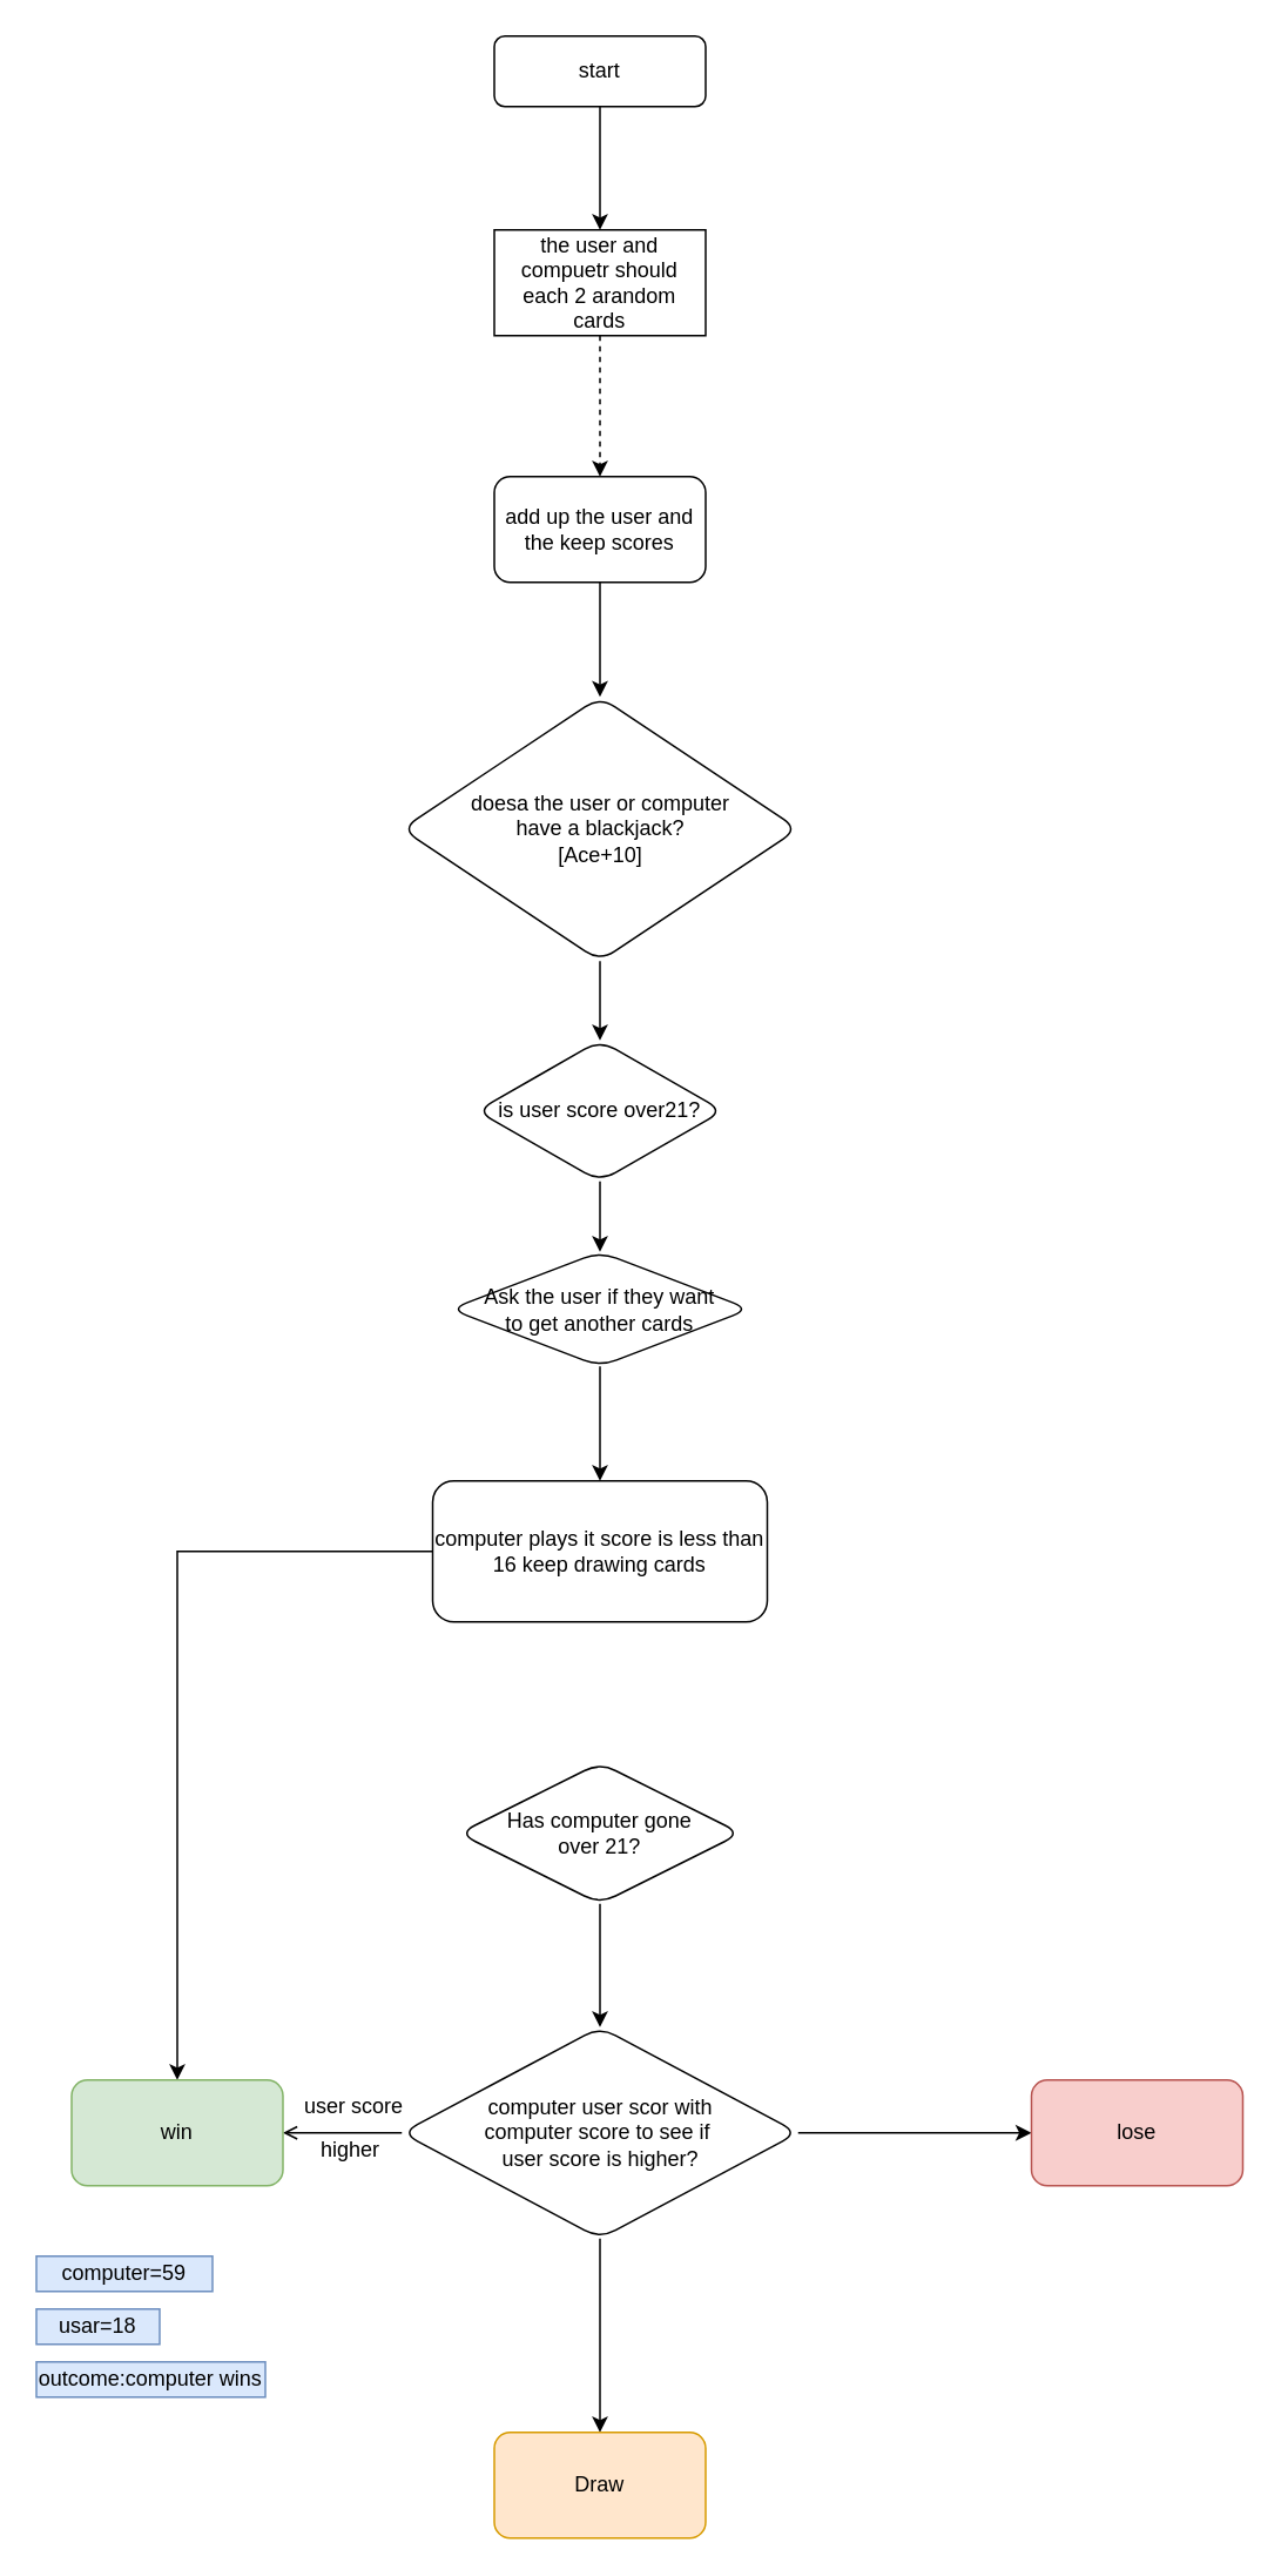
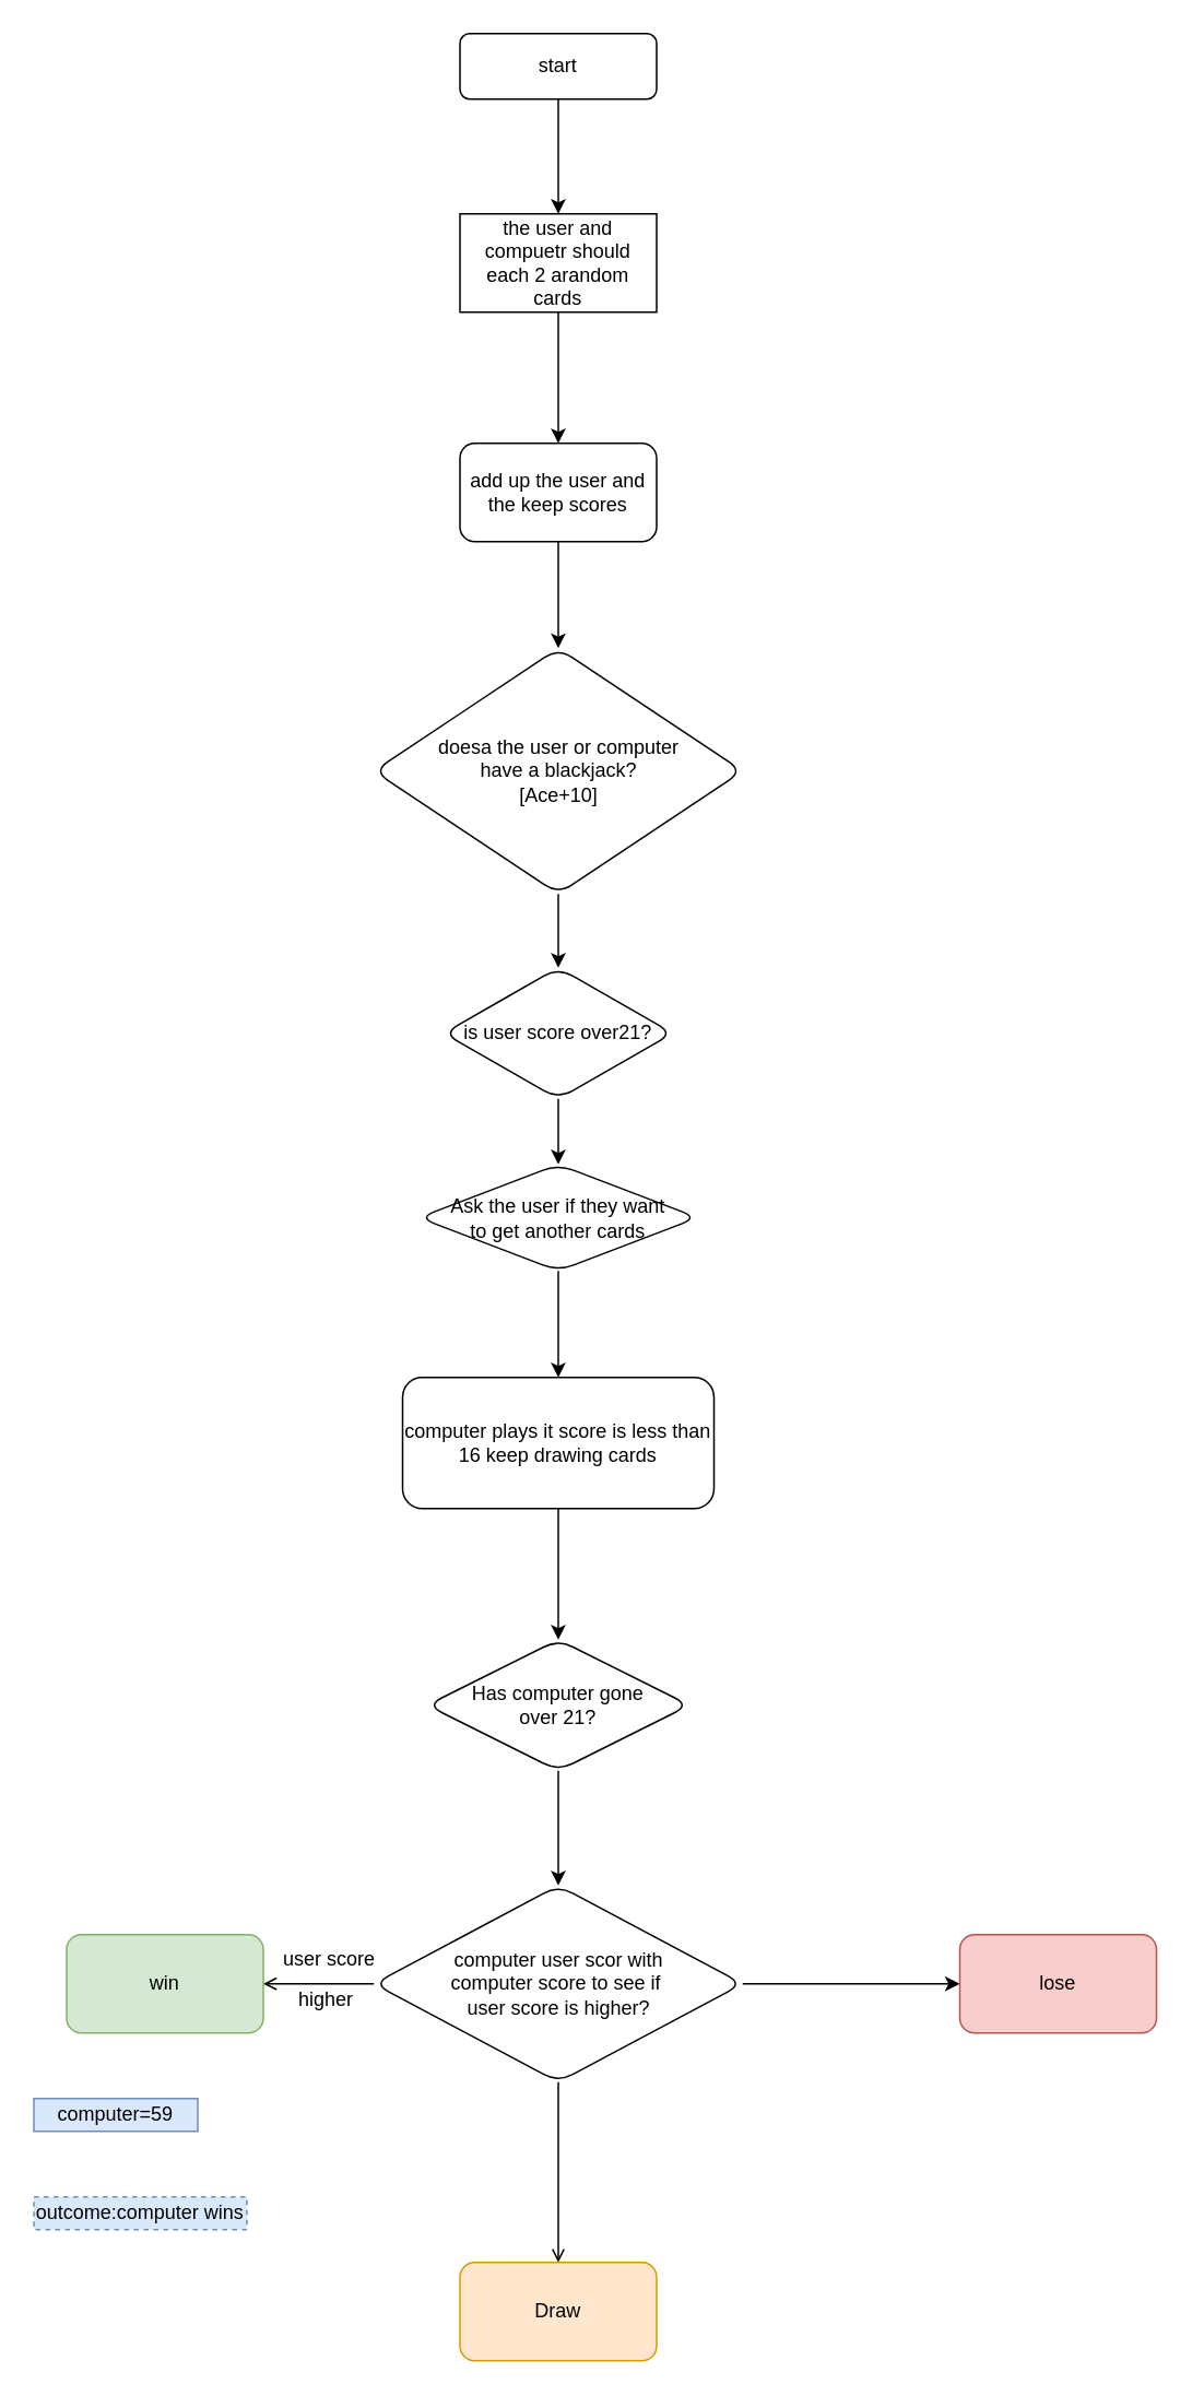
- <mxCell id="4" value="" style="edgeStyle=orthogonalEdgeStyle;rounded=0;orthogonalLoop=1;jettySize=auto;html=1;dashed=1;" edge="1" parent="1" source="5" target="7"><mxGeometry relative="1" as="geometry" /></mxCell>
+ <mxCell id="4" value="" style="edgeStyle=orthogonalEdgeStyle;rounded=0;orthogonalLoop=1;jettySize=auto;html=1;" edge="1" parent="1" source="5" target="7"><mxGeometry relative="1" as="geometry" /></mxCell>
- <mxCell id="14" value="" style="edgeStyle=orthogonalEdgeStyle;rounded=0;orthogonalLoop=1;jettySize=auto;html=1;" edge="1" parent="1" source="15" target="24"><mxGeometry relative="1" as="geometry" /></mxCell>
+ <mxCell id="14" value="" style="edgeStyle=orthogonalEdgeStyle;rounded=0;orthogonalLoop=1;jettySize=auto;html=1;" edge="1" parent="1" source="15" target="17"><mxGeometry relative="1" as="geometry" /></mxCell>
- <mxCell id="26" value="usar=18" style="rounded=0;whiteSpace=wrap;html=1;fillColor=#dae8fc;strokeColor=#6c8ebf;" vertex="1" parent="1"><mxGeometry x="20" y="1310" width="70" height="20" as="geometry" /></mxCell>
- <mxCell id="27" value="outcome:computer wins" style="rounded=0;whiteSpace=wrap;html=1;fillColor=#dae8fc;strokeColor=#6c8ebf;" vertex="1" parent="1"><mxGeometry x="20" y="1340" width="130" height="20" as="geometry" /></mxCell>
+ <mxCell id="27" value="outcome:computer wins" style="rounded=0;whiteSpace=wrap;html=1;fillColor=#dae8fc;strokeColor=#6c8ebf;dashed=1;" vertex="1" parent="1"><mxGeometry x="20" y="1340" width="130" height="20" as="geometry" /></mxCell>
- <mxCell id="18" value="" style="edgeStyle=orthogonalEdgeStyle;rounded=0;orthogonalLoop=1;jettySize=auto;html=1;" edge="1" parent="1" source="21" target="22"><mxGeometry relative="1" as="geometry" /></mxCell>
+ <mxCell id="18" value="" style="edgeStyle=orthogonalEdgeStyle;rounded=0;orthogonalLoop=1;jettySize=auto;html=1;endArrow=open;" edge="1" parent="1" source="21" target="22"><mxGeometry relative="1" as="geometry" /></mxCell>
